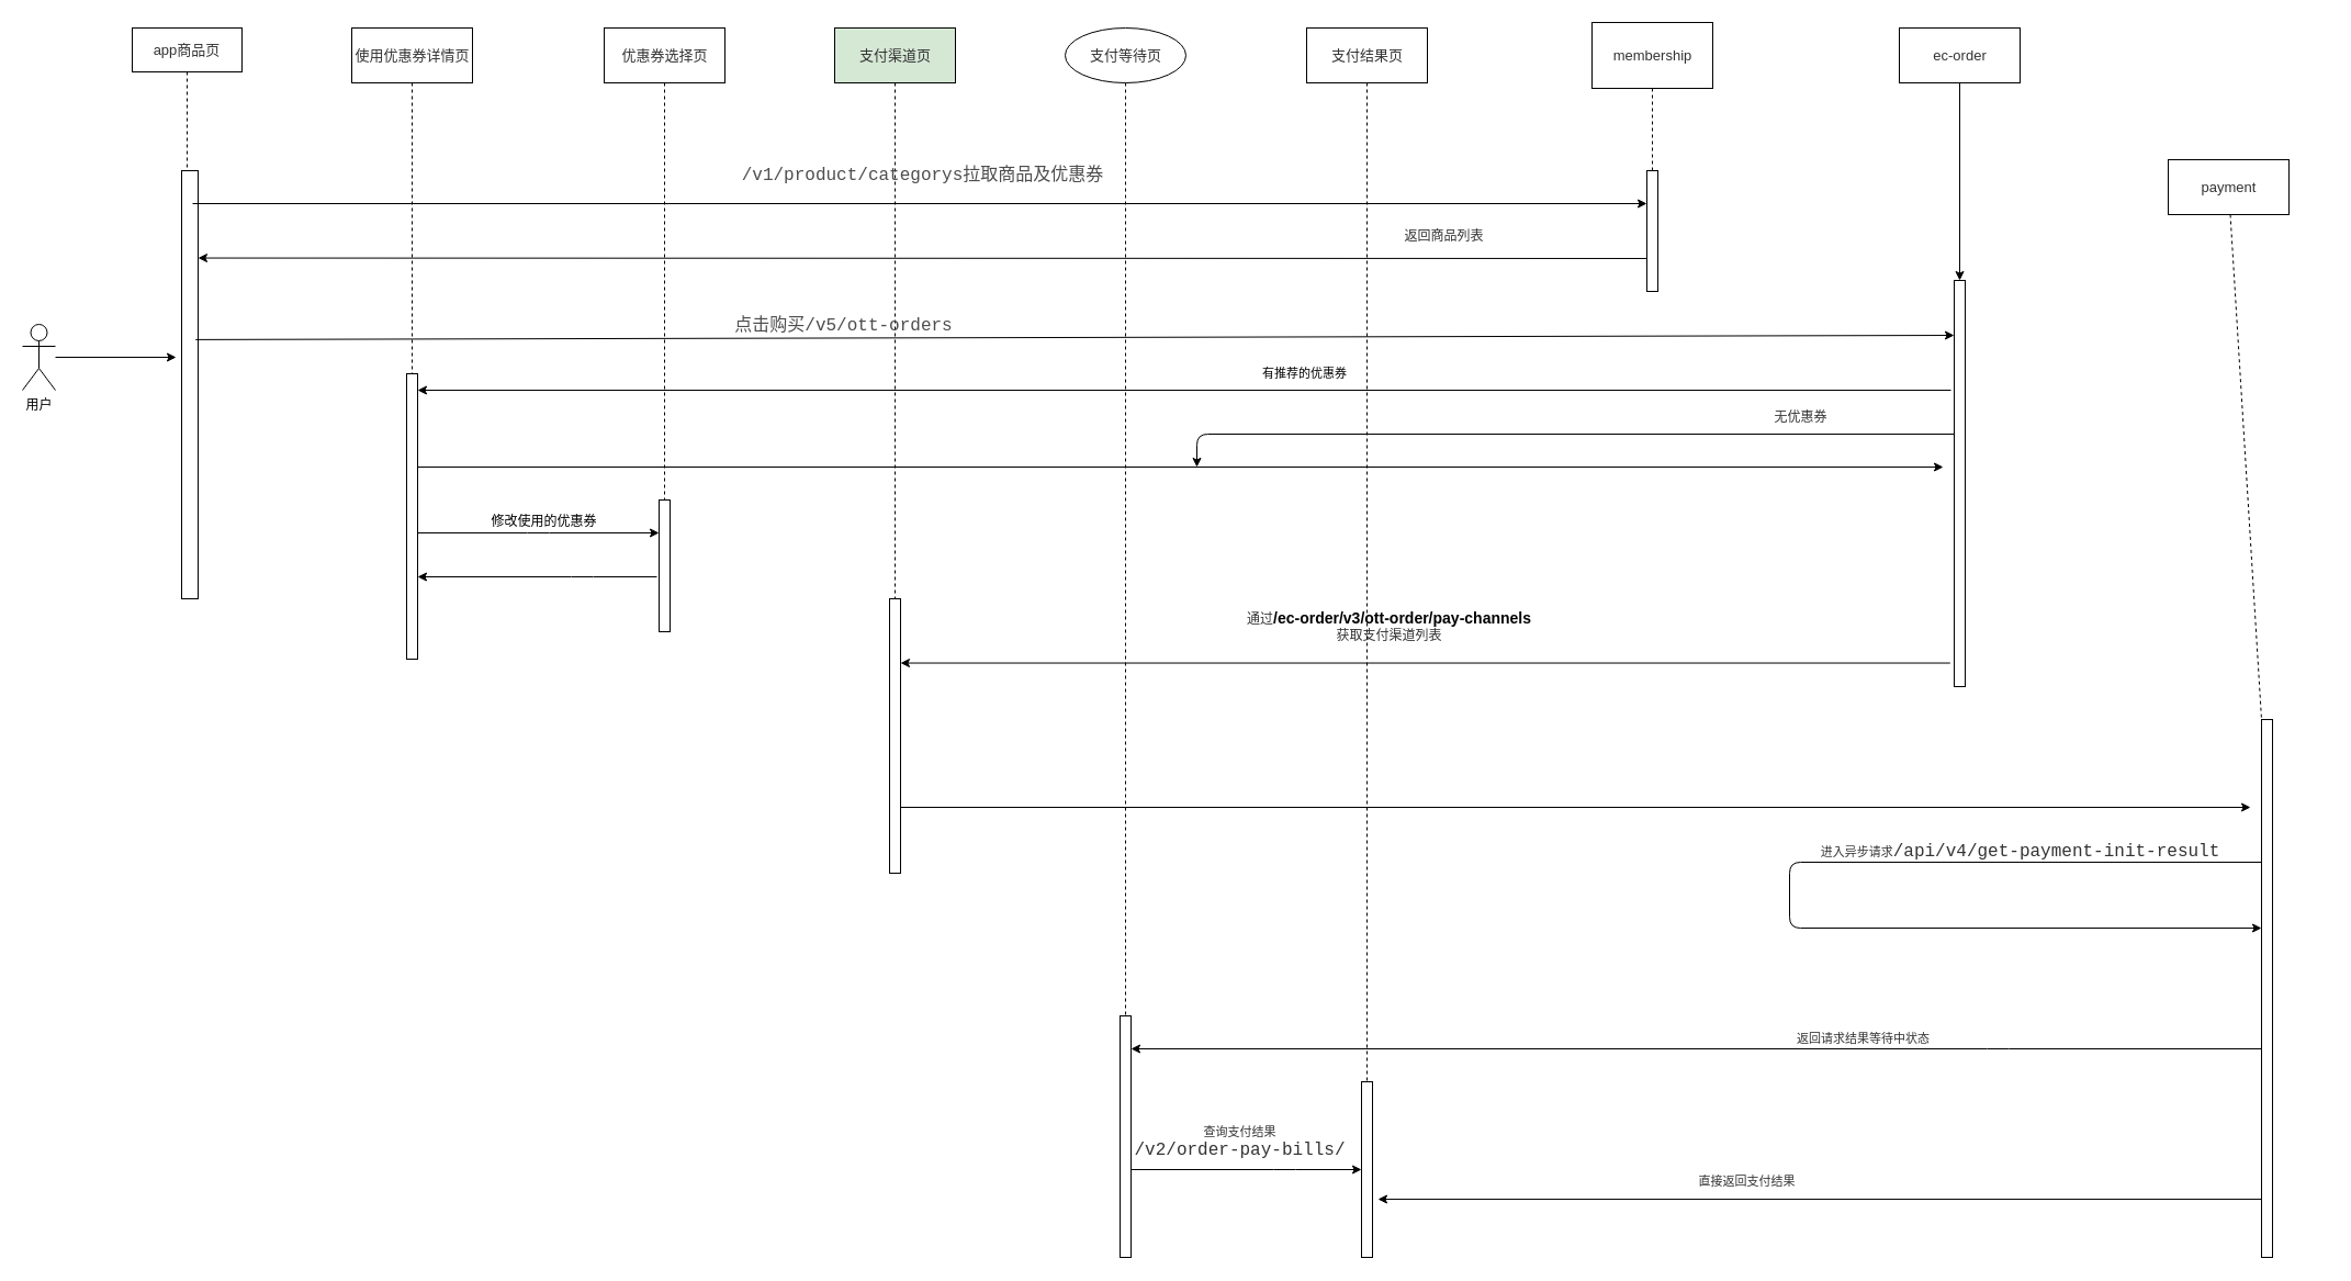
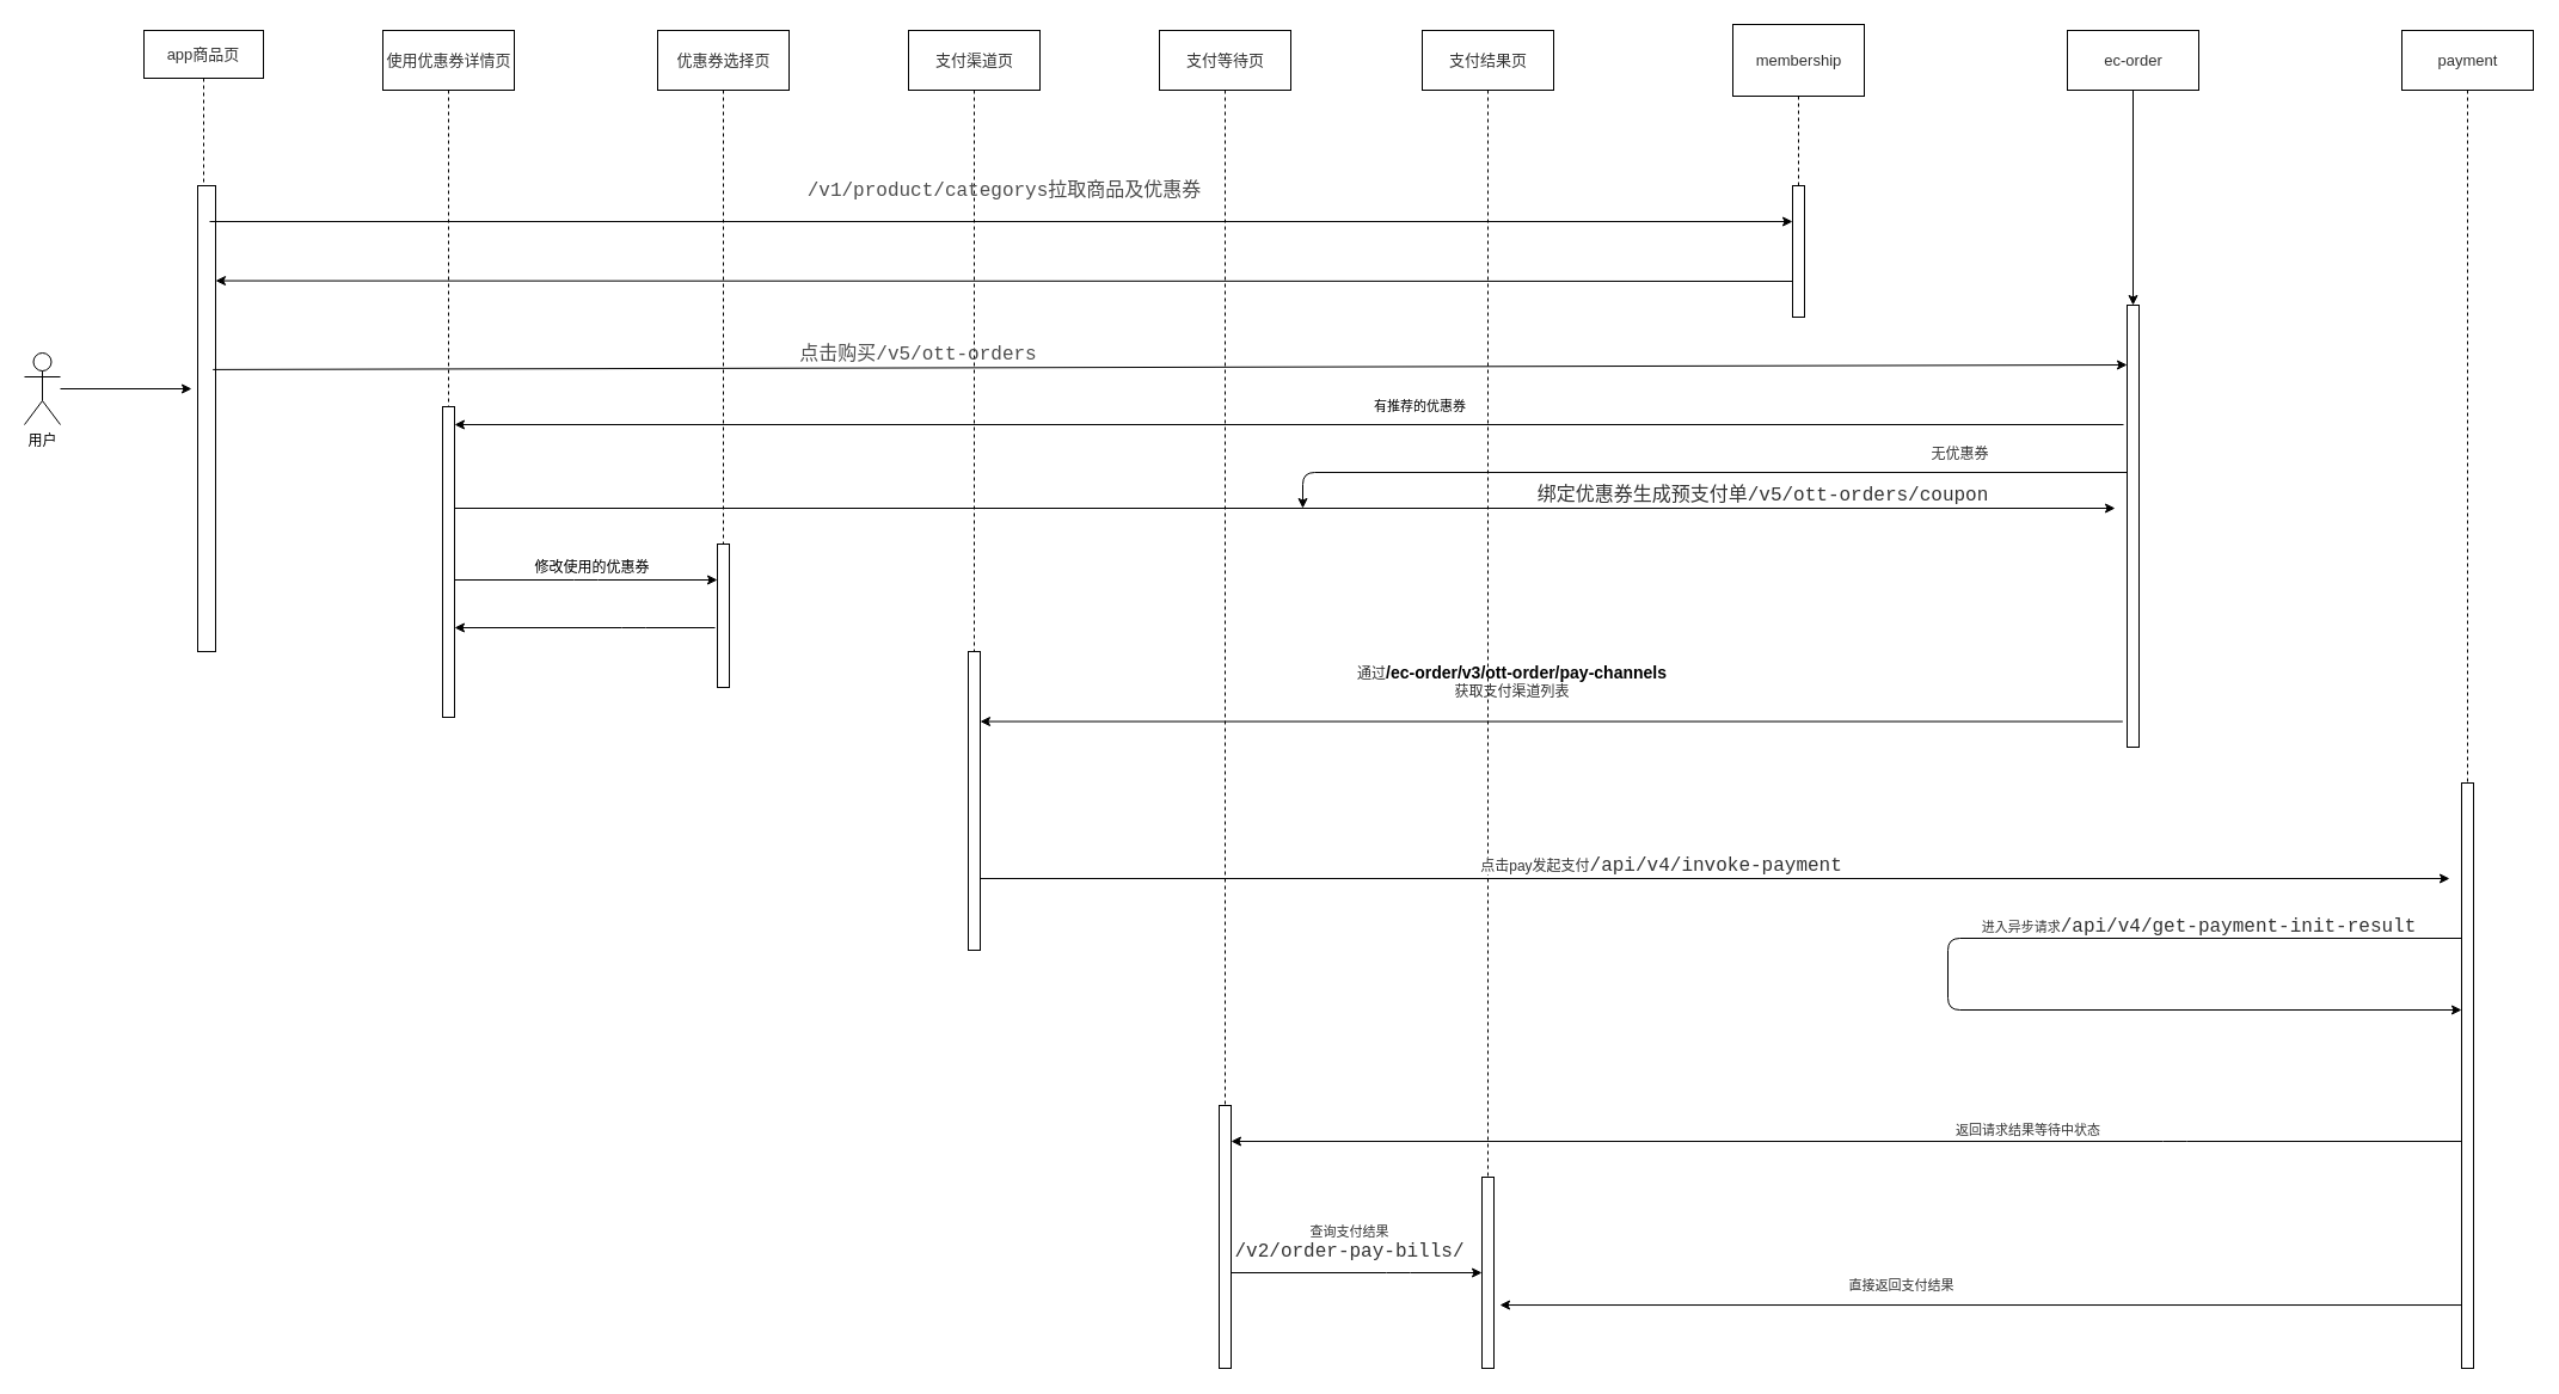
- <mxCell id="7" value="&lt;span style=&quot;color: rgb(50 , 50 , 50) ; font-size: 13px ; background-color: rgba(255 , 255 , 255 , 0.01)&quot;&gt;支付渠道页&lt;/span&gt;" style="html=1;fillColor=#d5e8d4;" vertex="1" parent="1"><mxGeometry x="760" y="25" width="110" height="50" as="geometry" /></mxCell>
+ <mxCell id="7" value="&lt;span style=&quot;color: rgb(50 , 50 , 50) ; font-size: 13px ; background-color: rgba(255 , 255 , 255 , 0.01)&quot;&gt;支付渠道页&lt;/span&gt;" style="html=1;" vertex="1" parent="1"><mxGeometry x="760" y="25" width="110" height="50" as="geometry" /></mxCell>
- <mxCell id="13" value="&lt;span style=&quot;color: rgb(50 , 50 , 50) ; font-size: 13px ; background-color: rgba(255 , 255 , 255 , 0.01)&quot;&gt;支付等待页&lt;/span&gt;" style="ellipse;html=1;" vertex="1" parent="1"><mxGeometry x="970" y="25" width="110" height="50" as="geometry" /></mxCell>
+ <mxCell id="13" value="&lt;span style=&quot;color: rgb(50 , 50 , 50) ; font-size: 13px ; background-color: rgba(255 , 255 , 255 , 0.01)&quot;&gt;支付等待页&lt;/span&gt;" style="html=1;" vertex="1" parent="1"><mxGeometry x="970" y="25" width="110" height="50" as="geometry" /></mxCell>
- <mxCell id="15" value="&lt;span style=&quot;color: rgb(50 , 50 , 50) ; font-size: 13px ; background-color: rgba(255 , 255 , 255 , 0.01)&quot;&gt;payment&lt;/span&gt;" style="html=1;" vertex="1" parent="1"><mxGeometry x="1975" y="145" width="110" height="50" as="geometry" /></mxCell>
+ <mxCell id="15" value="&lt;span style=&quot;color: rgb(50 , 50 , 50) ; font-size: 13px ; background-color: rgba(255 , 255 , 255 , 0.01)&quot;&gt;payment&lt;/span&gt;" style="html=1;" vertex="1" parent="1"><mxGeometry x="2010" y="25" width="110" height="50" as="geometry" /></mxCell>
- <mxCell id="44" value="返回商品列表" style="text;html=1;align=center;verticalAlign=middle;resizable=0;points=[];autosize=1;fontColor=#333333;" vertex="1" parent="1"><mxGeometry x="1270" y="205" width="90" height="20" as="geometry" /></mxCell>
+ <mxCell id="42" value="&lt;pre style=&quot;font-family: &amp;#34;courier new&amp;#34; ; font-size: 12pt&quot;&gt;&lt;span&gt;绑定优惠券生成预支付单/v5/ott-orders/coupon&lt;/span&gt;&lt;/pre&gt;" style="text;html=1;align=center;verticalAlign=middle;resizable=0;points=[];autosize=1;labelBackgroundColor=none;fontColor=#333333;" vertex="1" parent="1"><mxGeometry x="1280" y="390" width="390" height="50" as="geometry" /></mxCell>
+ <mxCell id="46" value="&lt;span style=&quot;background-color: rgb(255 , 255 , 255)&quot;&gt;点击pay发起支付&lt;span style=&quot;font-family: &amp;#34;courier new&amp;#34; ; font-size: 12pt&quot;&gt;/api/v4/invoke-payment&lt;/span&gt;&lt;/span&gt;" style="text;html=1;align=center;verticalAlign=middle;resizable=0;points=[];autosize=1;fontColor=#333333;" vertex="1" parent="1"><mxGeometry x="1230" y="715" width="320" height="20" as="geometry" /></mxCell>
